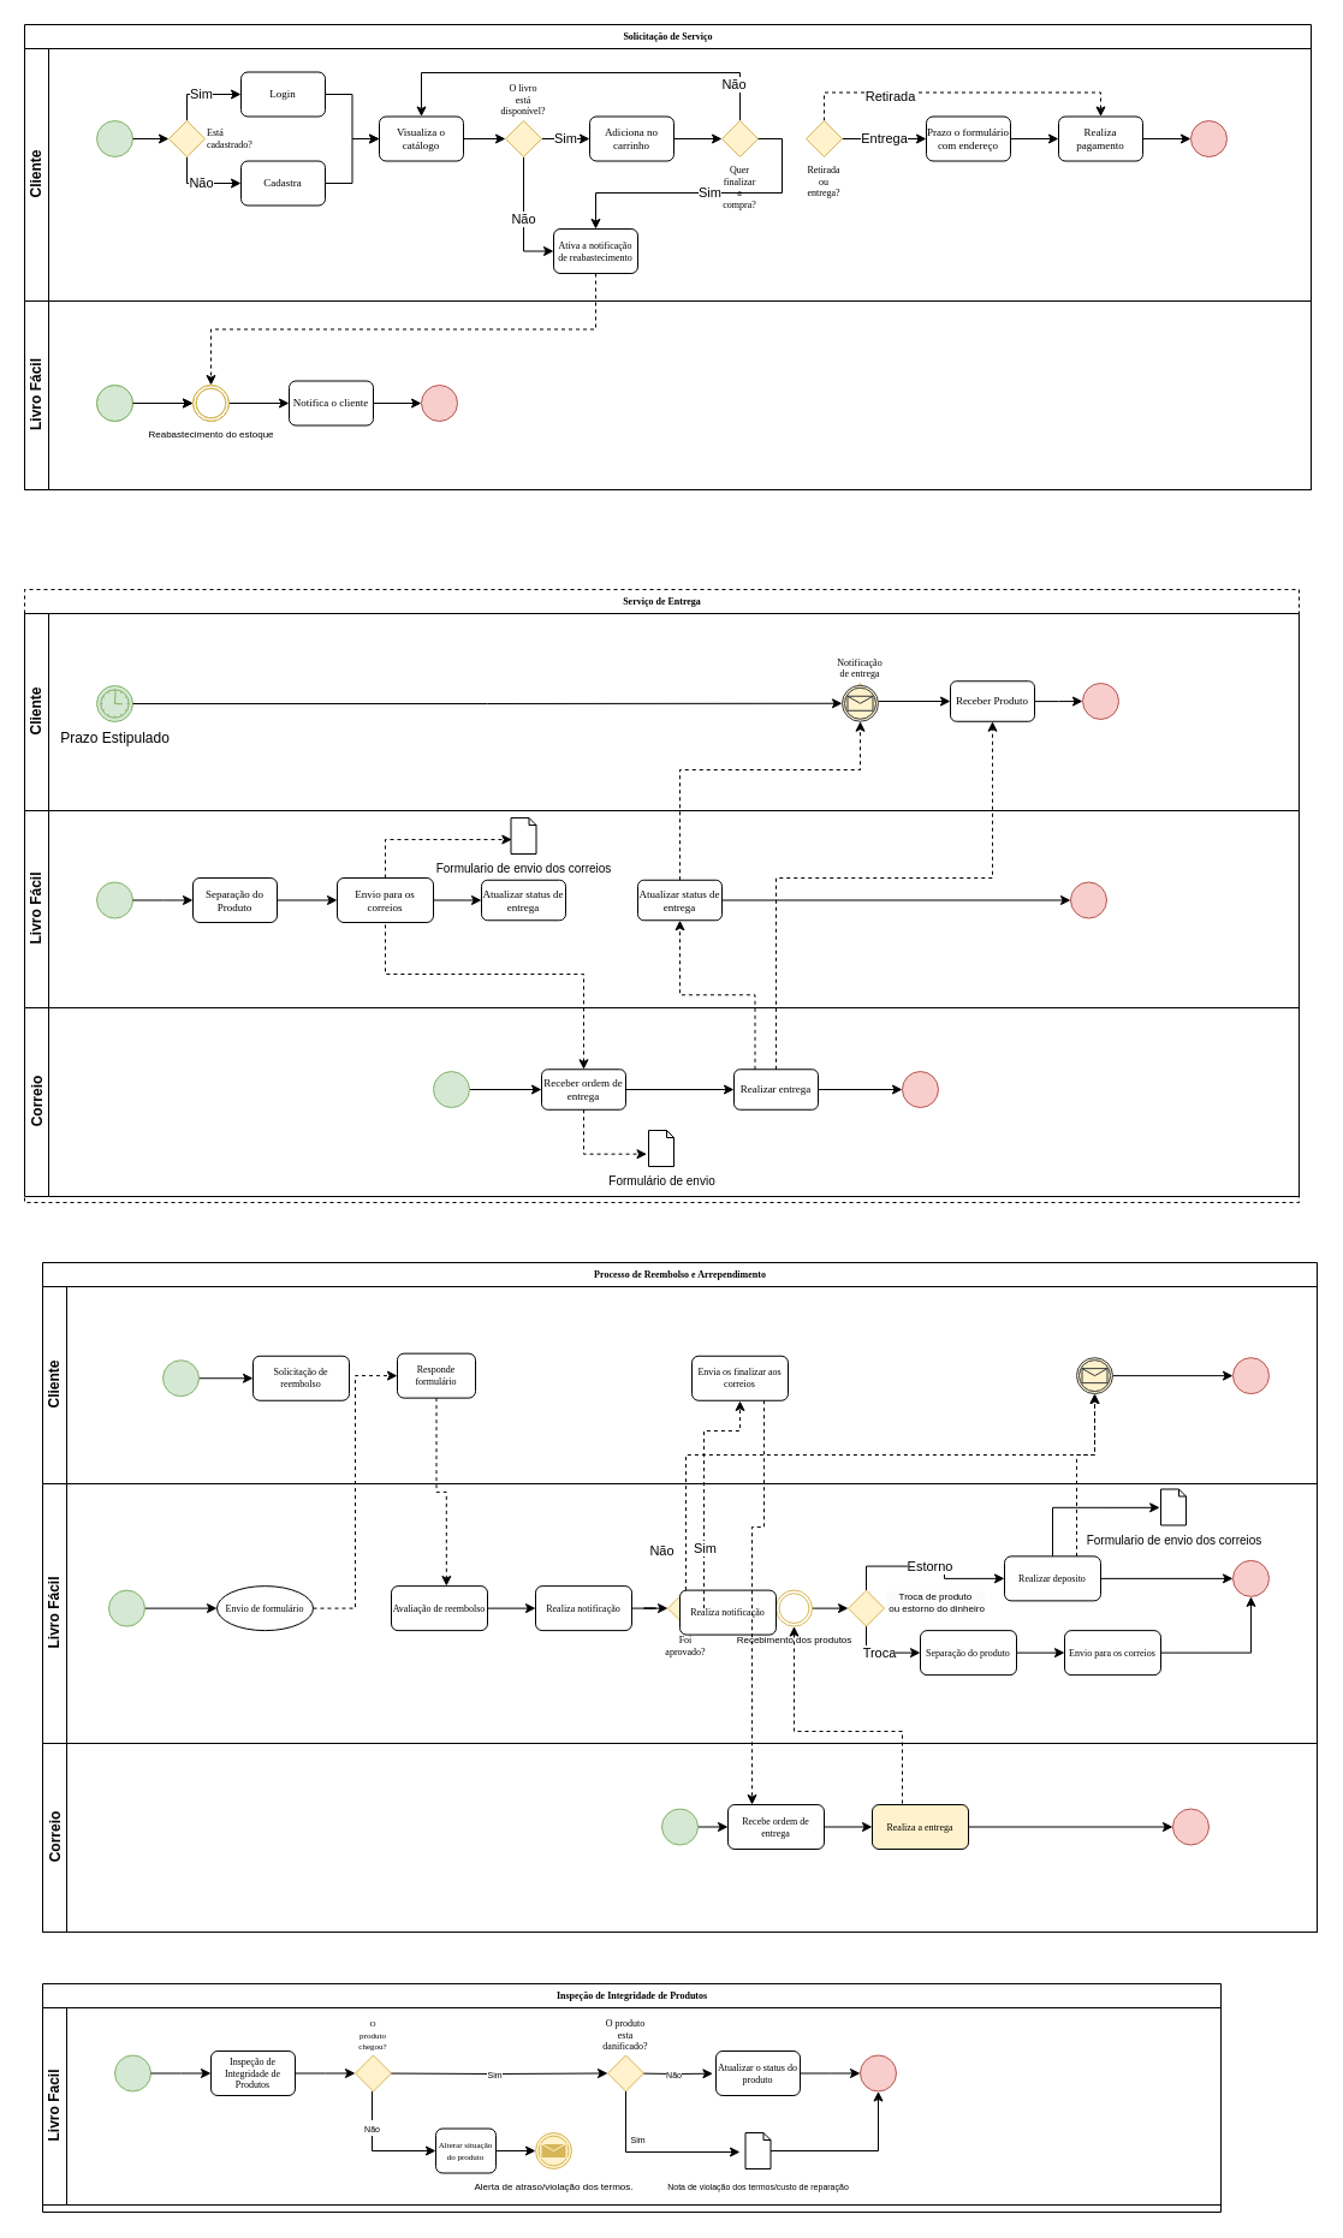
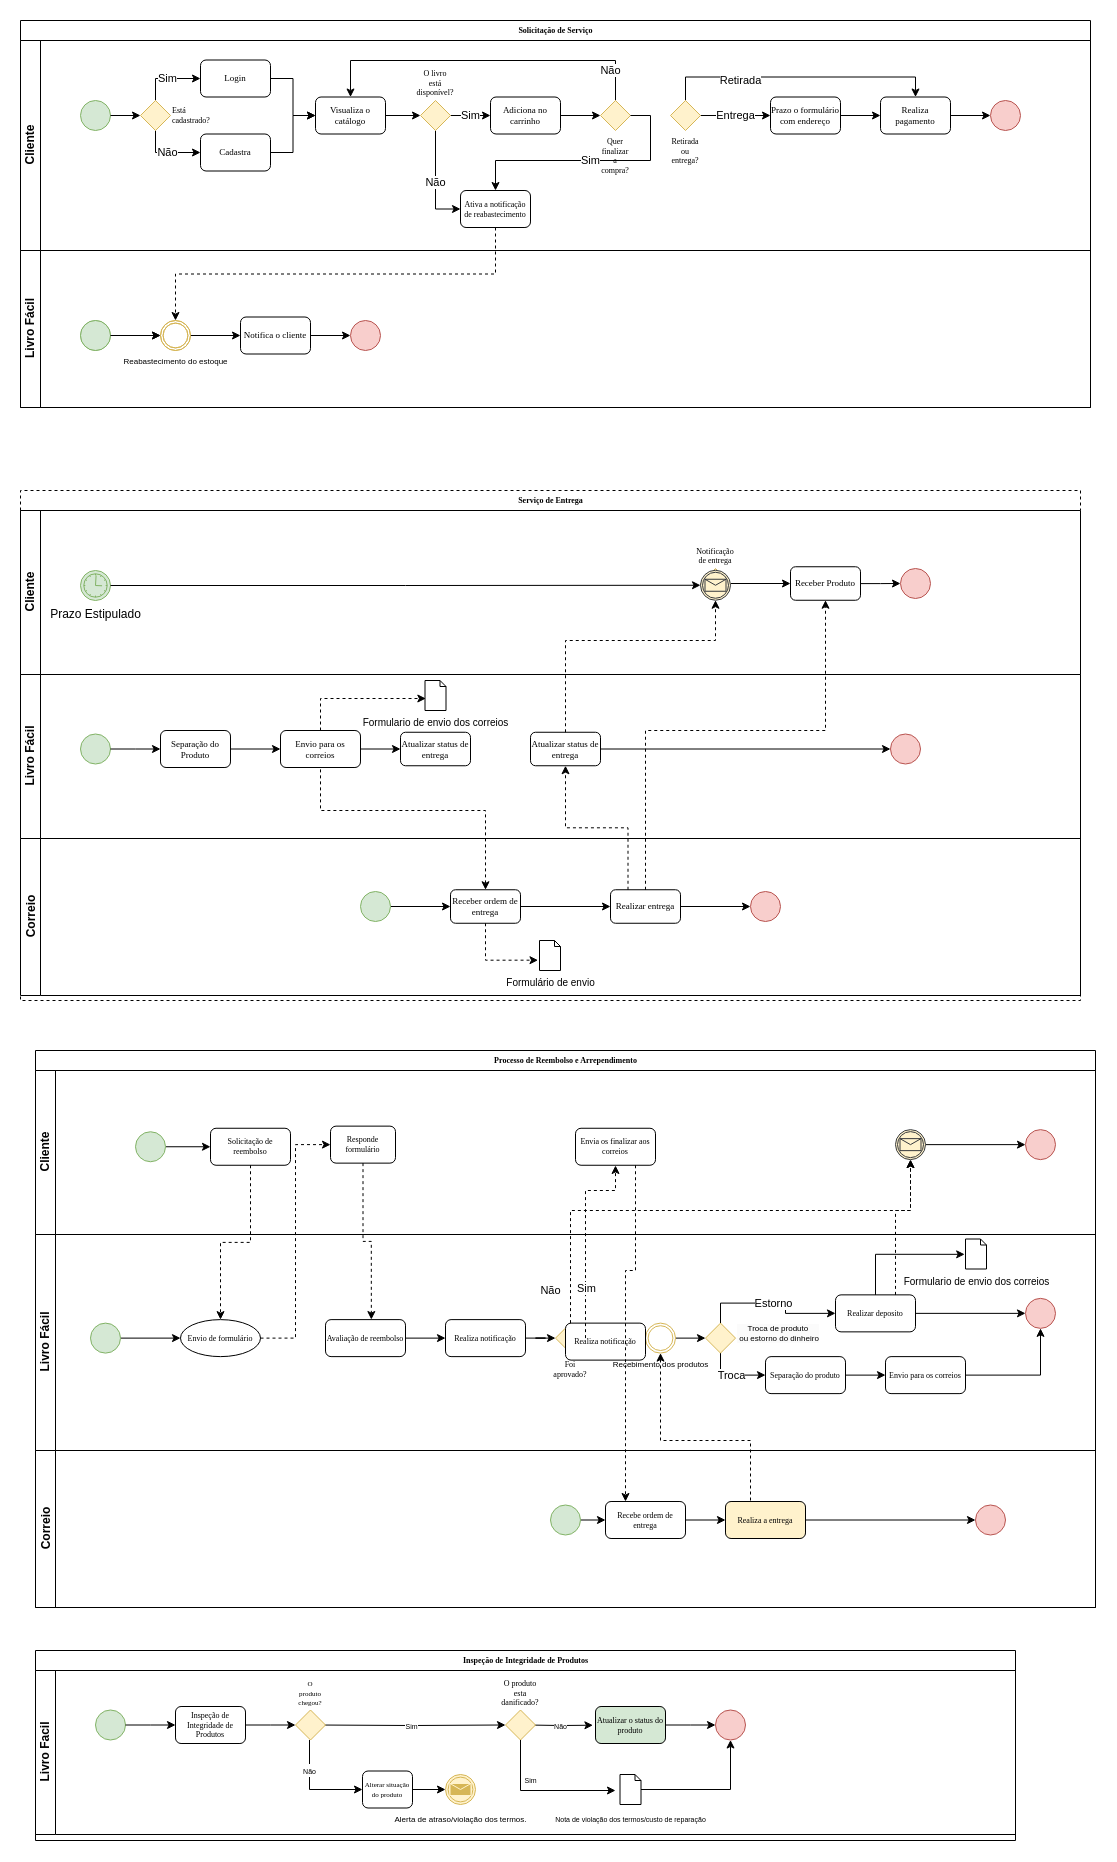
- <mxCell id="135" value="Retirada" style="edgeStyle=orthogonalEdgeStyle;rounded=0;orthogonalLoop=1;jettySize=auto;html=1;exitX=0.5;exitY=0;exitDx=0;exitDy=0;exitPerimeter=0;entryX=0.5;entryY=0;entryDx=0;entryDy=0;dashed=1;" edge="1" parent="115" source="136" target="142"><mxGeometry x="-0.426" y="-3" relative="1" as="geometry"><mxPoint as="offset" /></mxGeometry></mxCell>
+ <mxCell id="135" value="Retirada" style="edgeStyle=orthogonalEdgeStyle;rounded=0;orthogonalLoop=1;jettySize=auto;html=1;exitX=0.5;exitY=0;exitDx=0;exitDy=0;exitPerimeter=0;entryX=0.5;entryY=0;entryDx=0;entryDy=0;" edge="1" parent="115" source="136" target="142"><mxGeometry x="-0.426" y="-3" relative="1" as="geometry"><mxPoint as="offset" /></mxGeometry></mxCell>
+ <mxCell id="105" style="edgeStyle=orthogonalEdgeStyle;rounded=0;orthogonalLoop=1;jettySize=auto;html=1;exitX=0.5;exitY=1;exitDx=0;exitDy=0;entryX=0.5;entryY=0;entryDx=0;entryDy=0;dashed=1;" parent="62" source="69" target="84" edge="1"><mxGeometry relative="1" as="geometry" /></mxCell>
- <mxCell id="57" value="Atualizar o status do produto" style="rounded=1;whiteSpace=wrap;html=1;shadow=0;labelBackgroundColor=none;strokeWidth=1;fontFamily=Verdana;fontSize=8;align=center;" parent="41" vertex="1"><mxGeometry x="560" y="36" width="70" height="37" as="geometry" /></mxCell>
+ <mxCell id="57" value="Atualizar o status do produto" style="rounded=1;whiteSpace=wrap;html=1;shadow=0;labelBackgroundColor=none;strokeWidth=1;fontFamily=Verdana;fontSize=8;align=center;fillColor=#d5e8d4;" parent="41" vertex="1"><mxGeometry x="560" y="36" width="70" height="37" as="geometry" /></mxCell>
